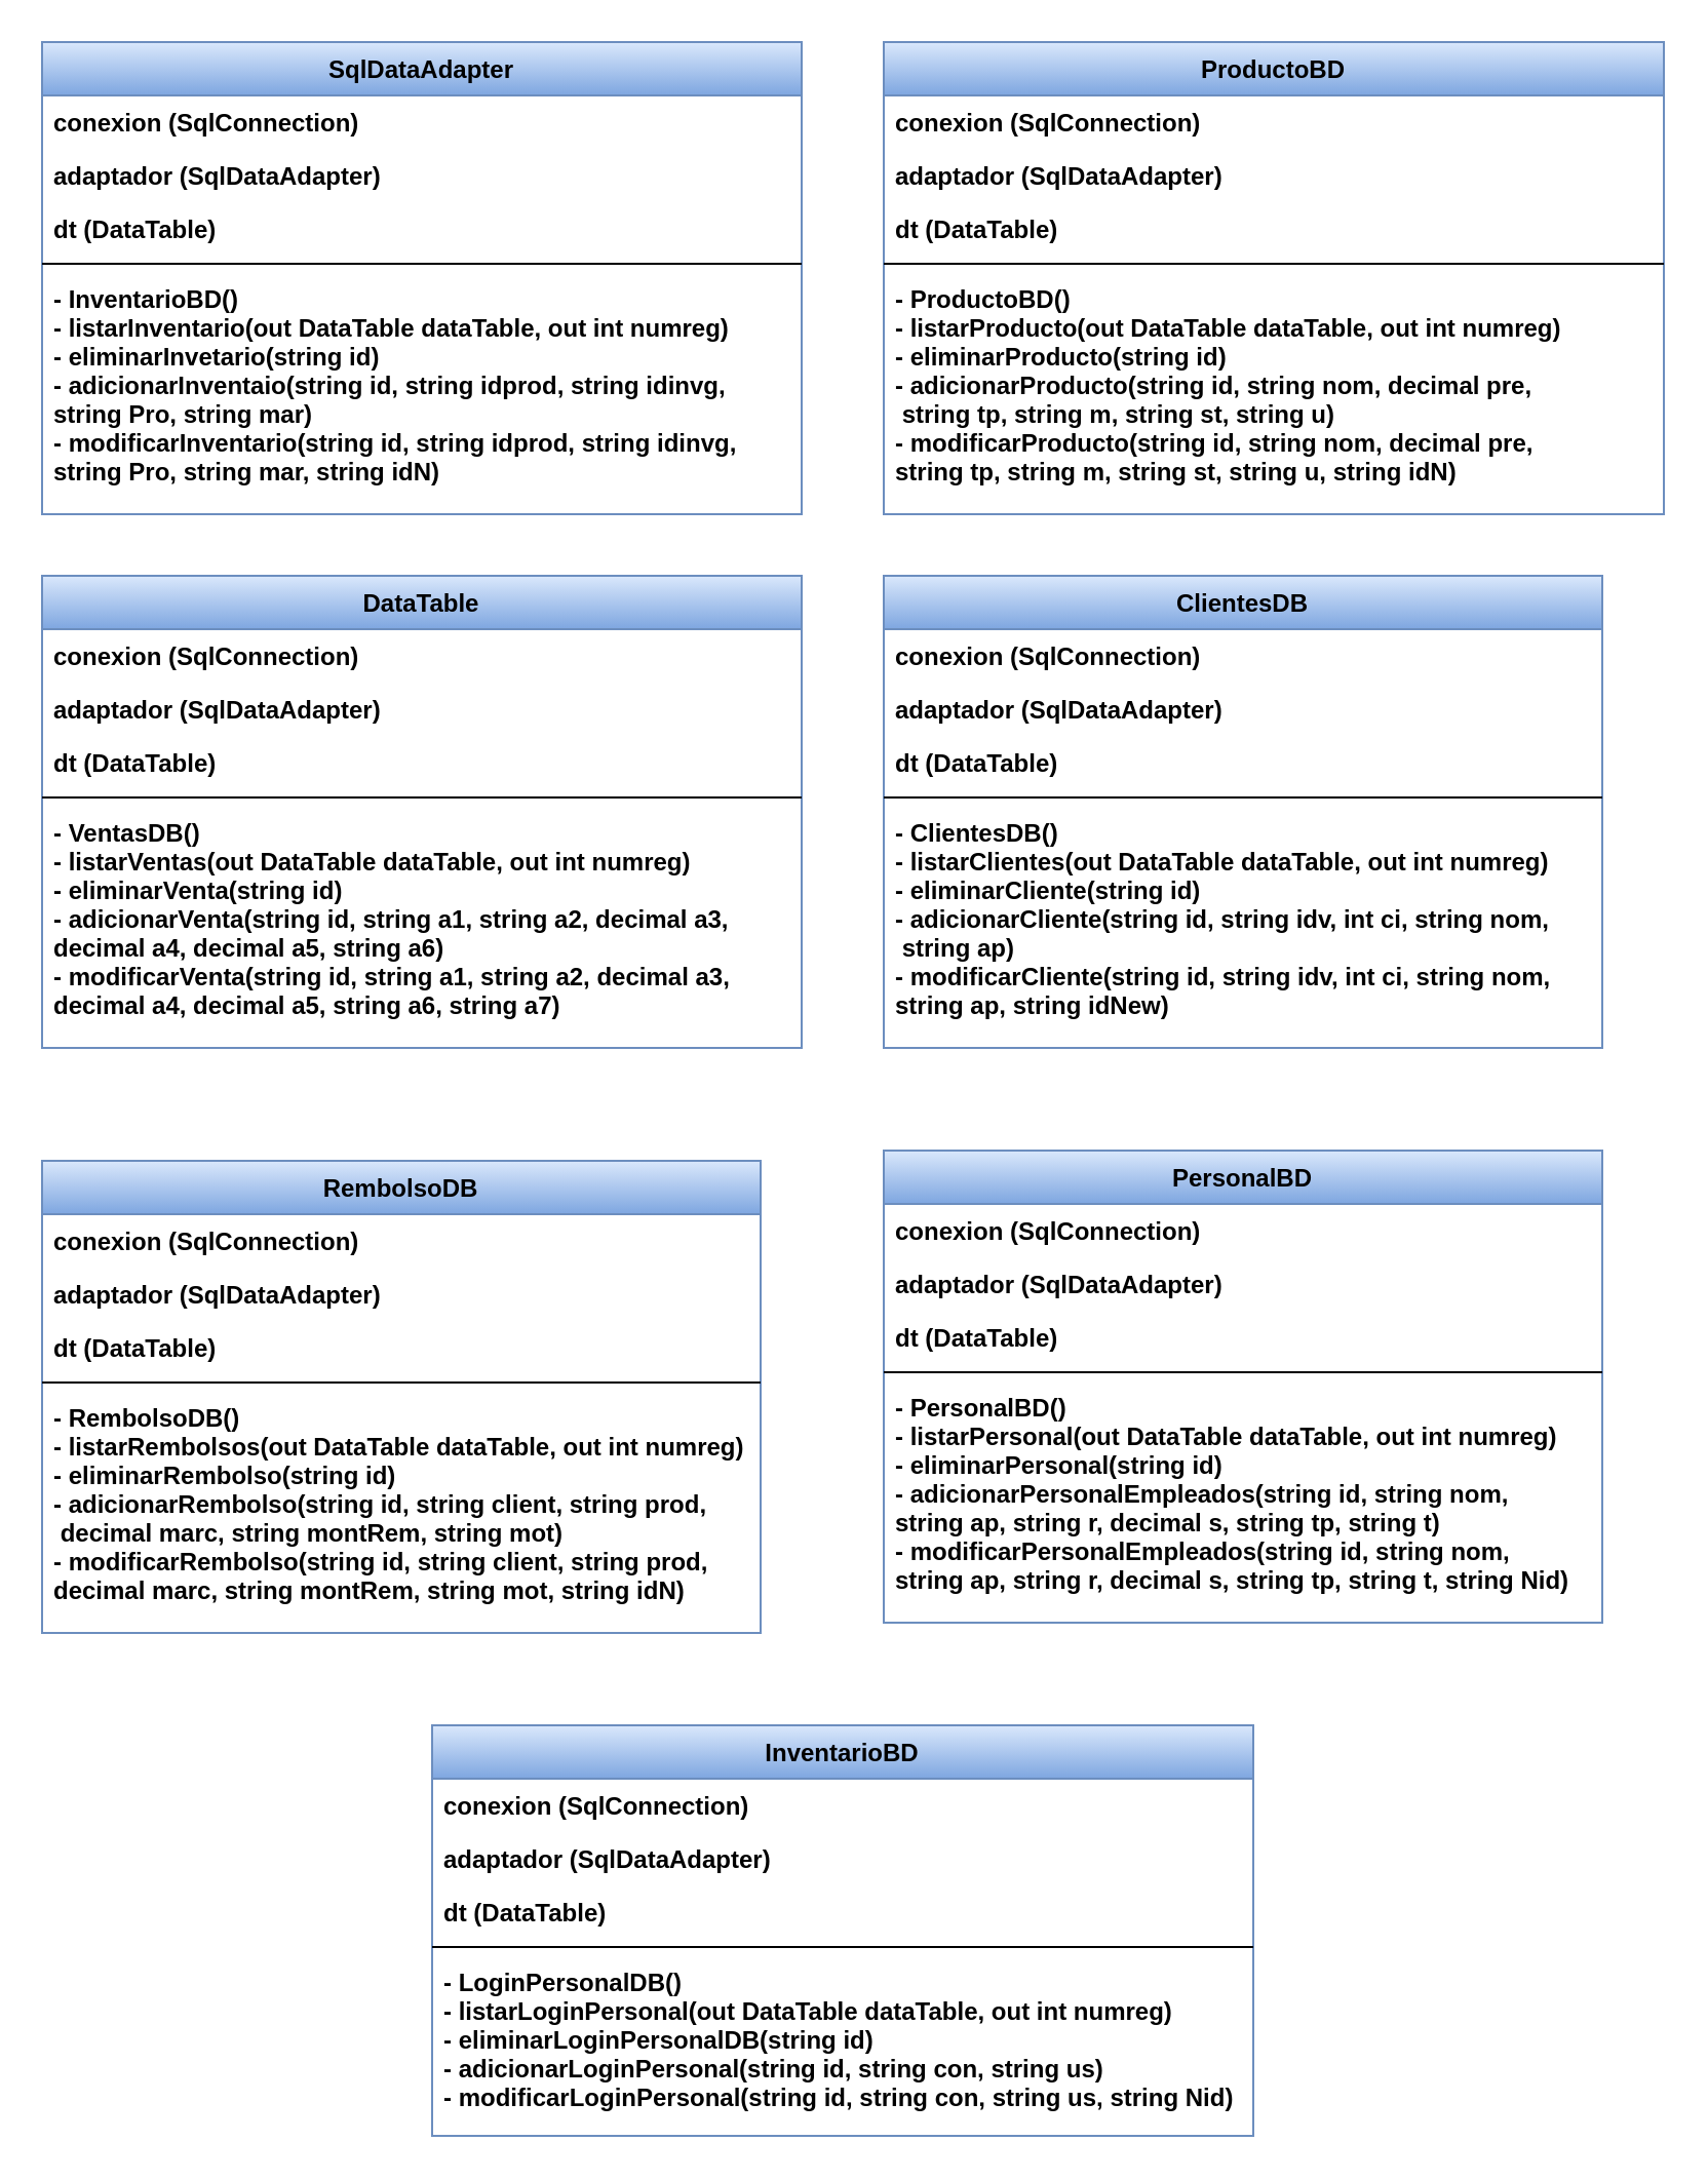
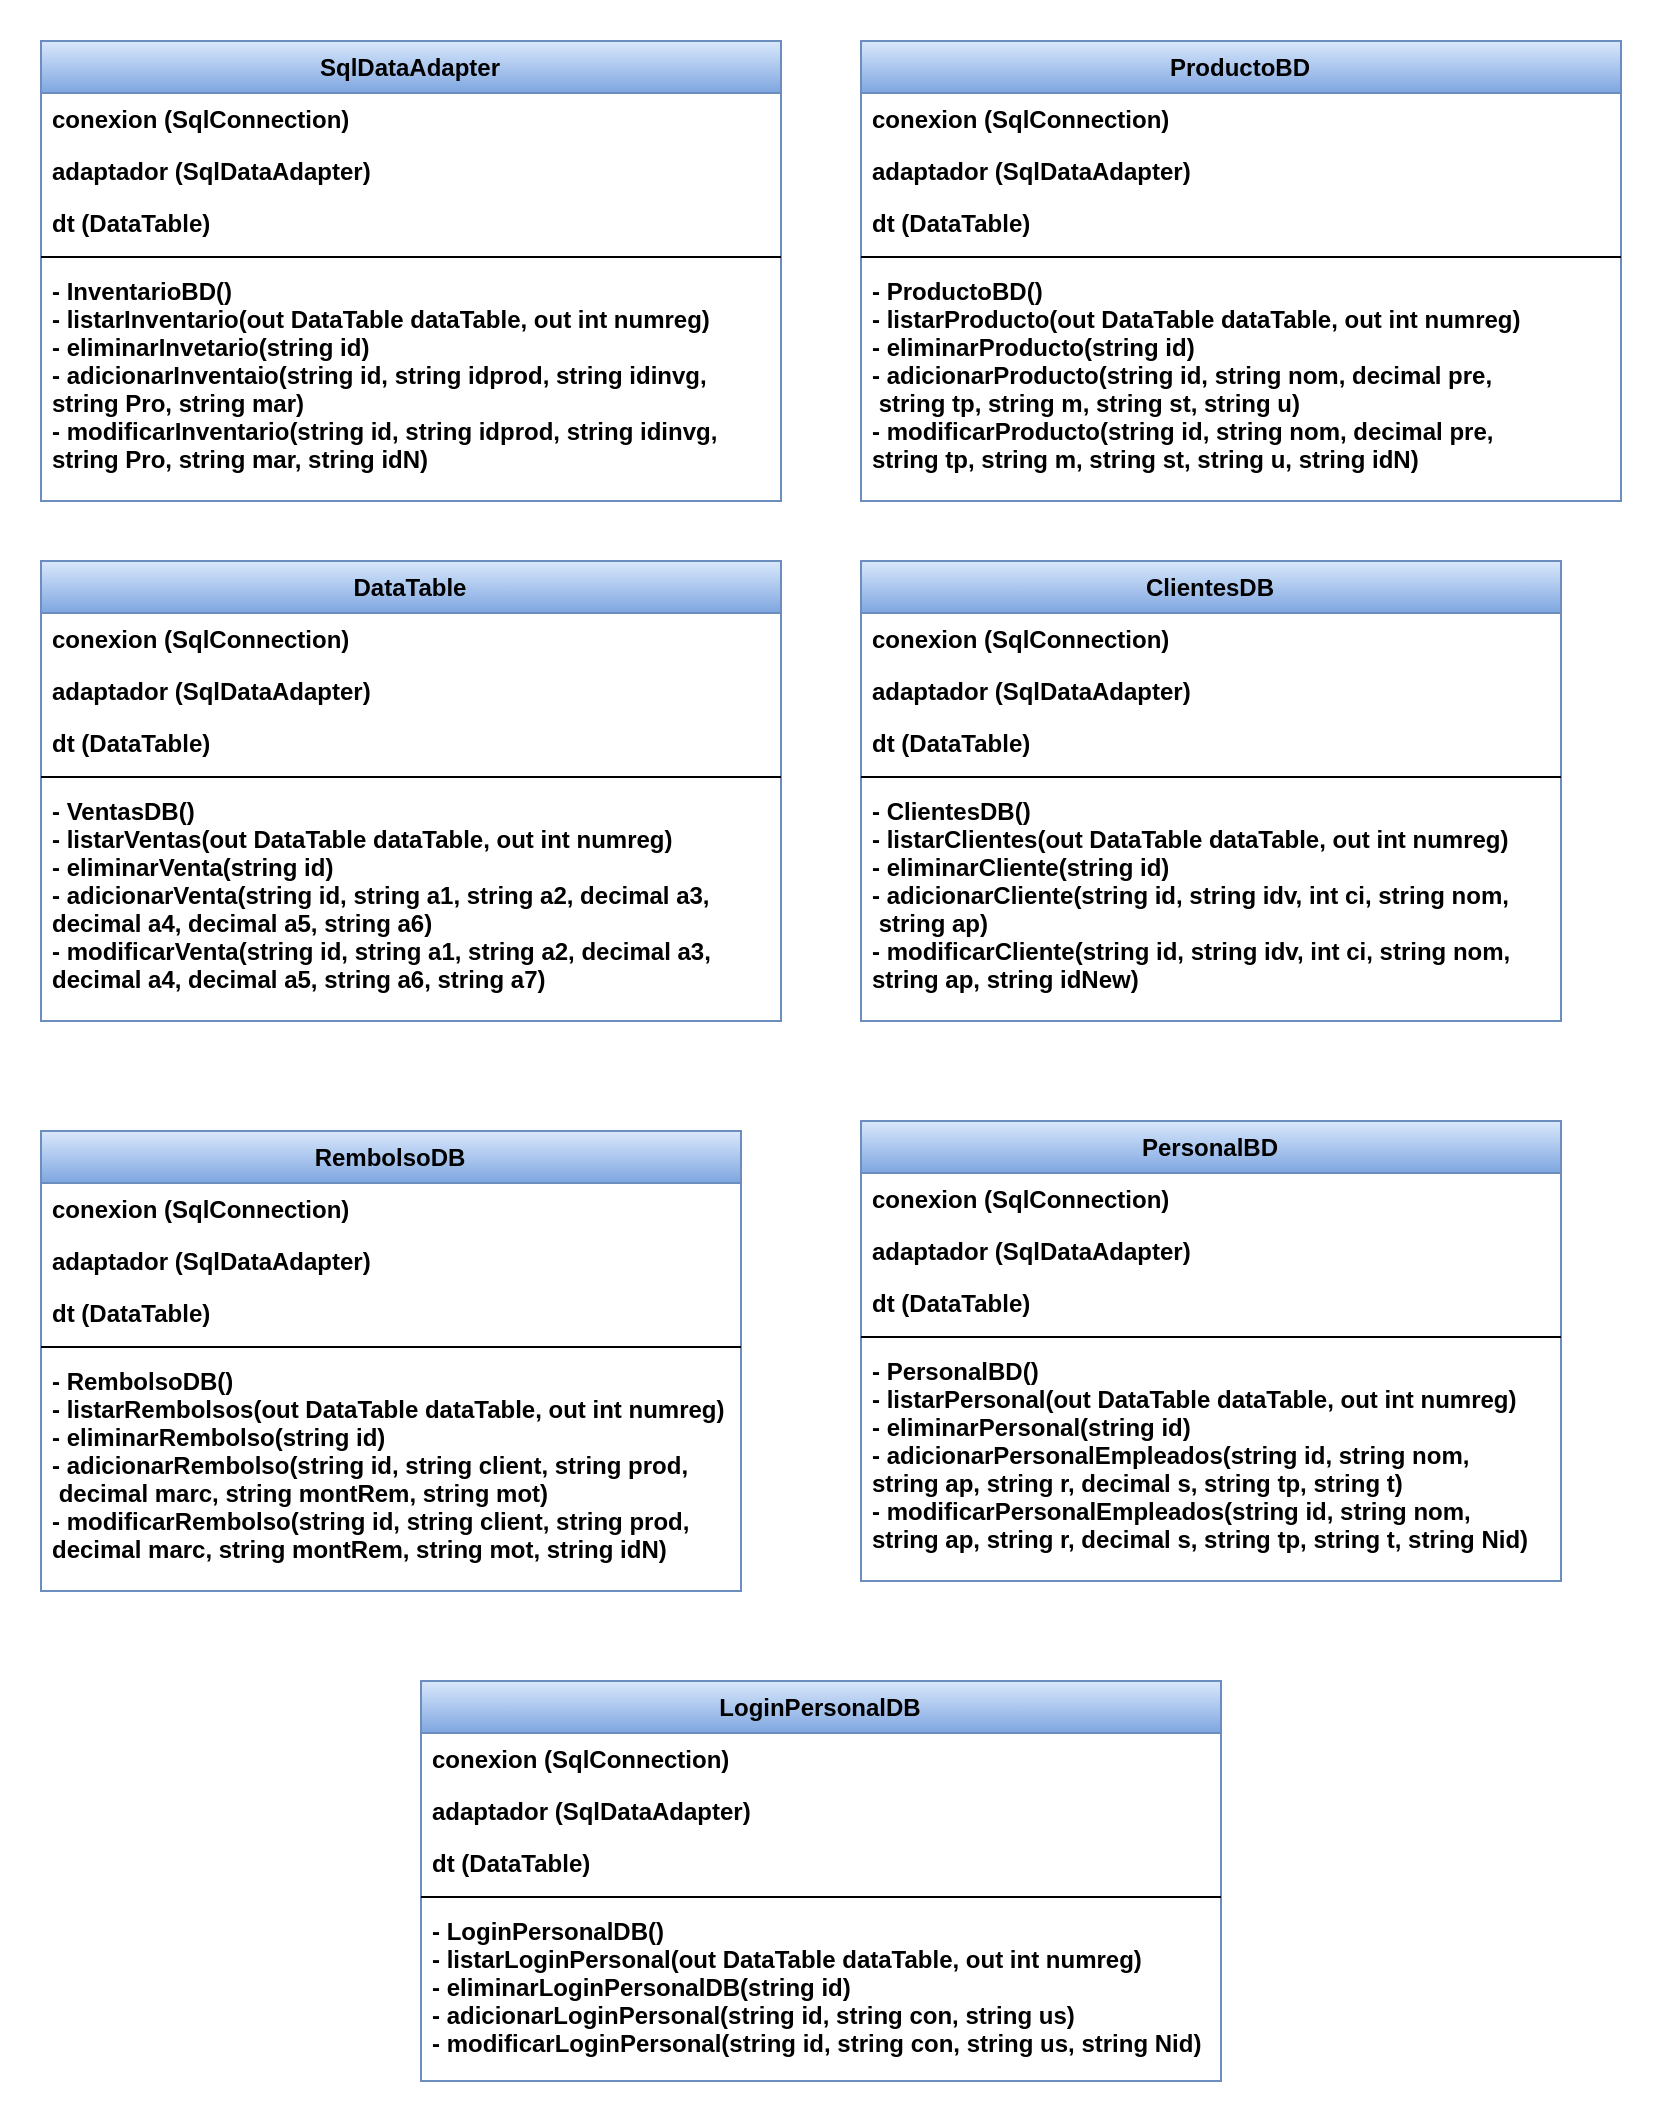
- <mxCell id="38" value="InventarioBD" style="swimlane;fontStyle=1;align=center;verticalAlign=top;childLayout=stackLayout;horizontal=1;startSize=26;horizontalStack=0;resizeParent=1;resizeLast=0;collapsible=1;marginBottom=0;rounded=0;shadow=0;strokeWidth=1;fillColor=#dae8fc;gradientColor=#7ea6e0;strokeColor=#6c8ebf;" vertex="1" parent="1"><mxGeometry x="210" y="840" width="400" height="200" as="geometry"><mxRectangle x="508" y="120" width="160" height="26" as="alternateBounds" /></mxGeometry></mxCell>
+ <mxCell id="38" value="LoginPersonalDB" style="swimlane;fontStyle=1;align=center;verticalAlign=top;childLayout=stackLayout;horizontal=1;startSize=26;horizontalStack=0;resizeParent=1;resizeLast=0;collapsible=1;marginBottom=0;rounded=0;shadow=0;strokeWidth=1;fillColor=#dae8fc;gradientColor=#7ea6e0;strokeColor=#6c8ebf;" vertex="1" parent="1"><mxGeometry x="210" y="840" width="400" height="200" as="geometry"><mxRectangle x="508" y="120" width="160" height="26" as="alternateBounds" /></mxGeometry></mxCell>
